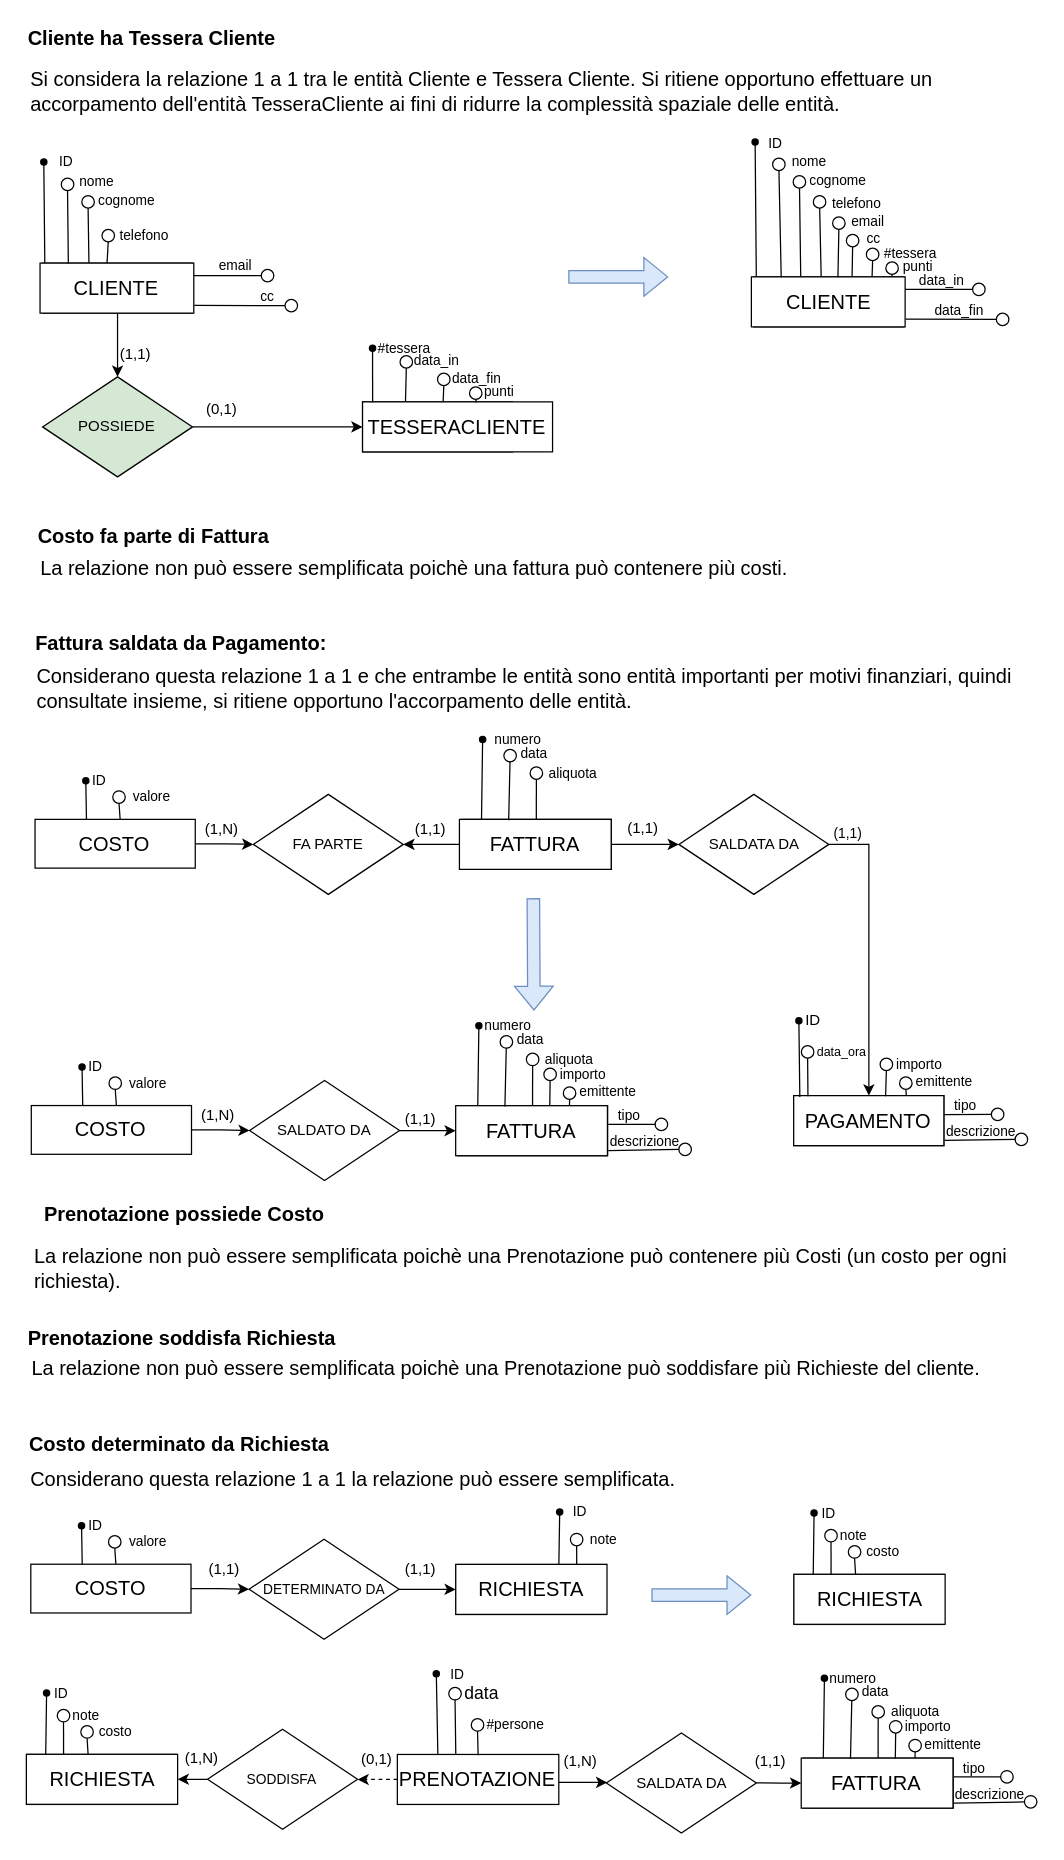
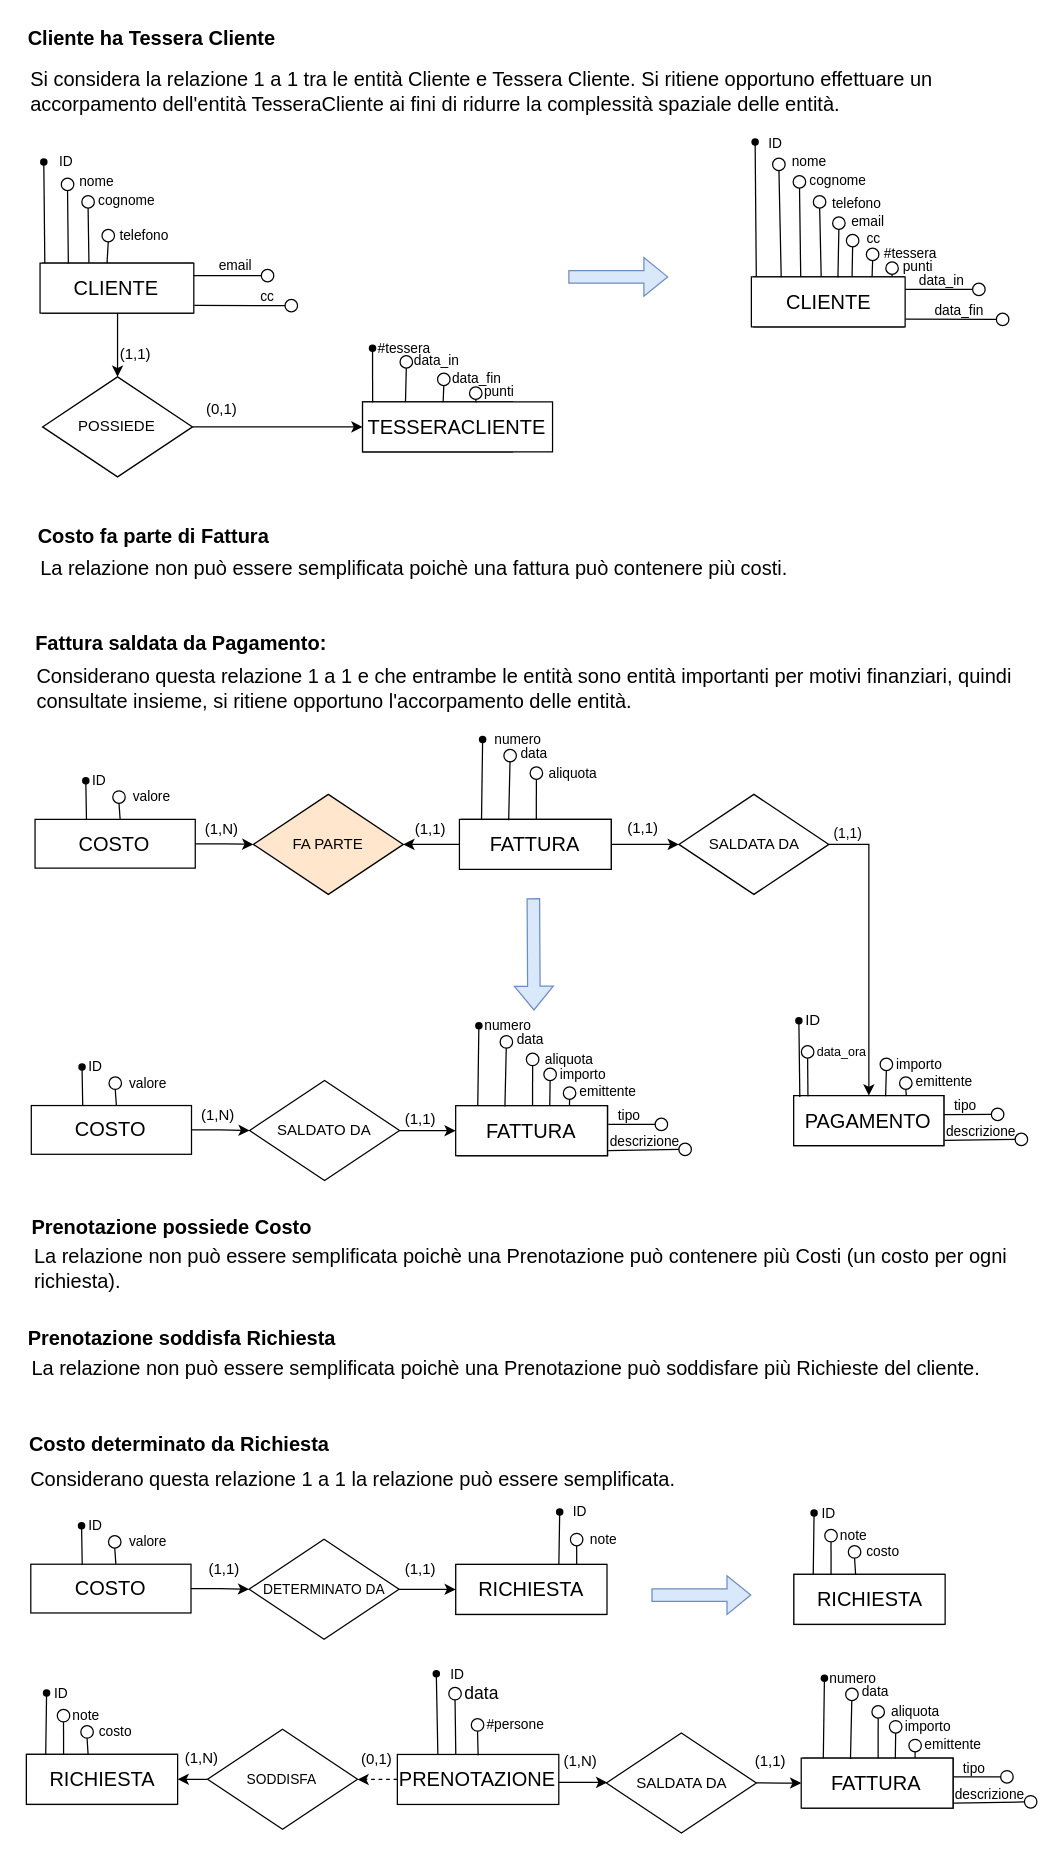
- <mxCell id="7" value="POSSIEDE" style="rhombus;whiteSpace=wrap;html=1;fontSize=12;labelBackgroundColor=none;fillColor=#d5e8d4;" vertex="1" parent="1"><mxGeometry x="33.44" y="301" width="120" height="80" as="geometry" /></mxCell>
+ <mxCell id="7" value="POSSIEDE" style="rhombus;whiteSpace=wrap;html=1;fontSize=12;labelBackgroundColor=none;" vertex="1" parent="1"><mxGeometry x="33.44" y="301" width="120" height="80" as="geometry" /></mxCell>
- <mxCell id="80" value="FA PARTE" style="rhombus;whiteSpace=wrap;html=1;fontSize=12;labelBackgroundColor=none;" vertex="1" parent="1"><mxGeometry x="202.06" y="635" width="120" height="80" as="geometry" /></mxCell>
+ <mxCell id="80" value="FA PARTE" style="rhombus;whiteSpace=wrap;html=1;fontSize=12;labelBackgroundColor=none;fillColor=#ffe6cc;" vertex="1" parent="1"><mxGeometry x="202.06" y="635" width="120" height="80" as="geometry" /></mxCell>
- <mxCell id="165" value="&lt;b&gt;Prenotazione possiede Costo&lt;/b&gt;" style="text;strokeColor=none;align=left;fillColor=none;html=1;verticalAlign=middle;whiteSpace=wrap;rounded=0;fontSize=16;" vertex="1" parent="1"><mxGeometry x="33.19" y="961" width="640" height="20" as="geometry" /></mxCell>
+ <mxCell id="165" value="&lt;b&gt;Prenotazione possiede Costo&lt;/b&gt;" style="text;strokeColor=none;align=left;fillColor=none;html=1;verticalAlign=middle;whiteSpace=wrap;rounded=0;fontSize=16;" vertex="1" parent="1"><mxGeometry x="23.19" y="971" width="640" height="20" as="geometry" /></mxCell>
